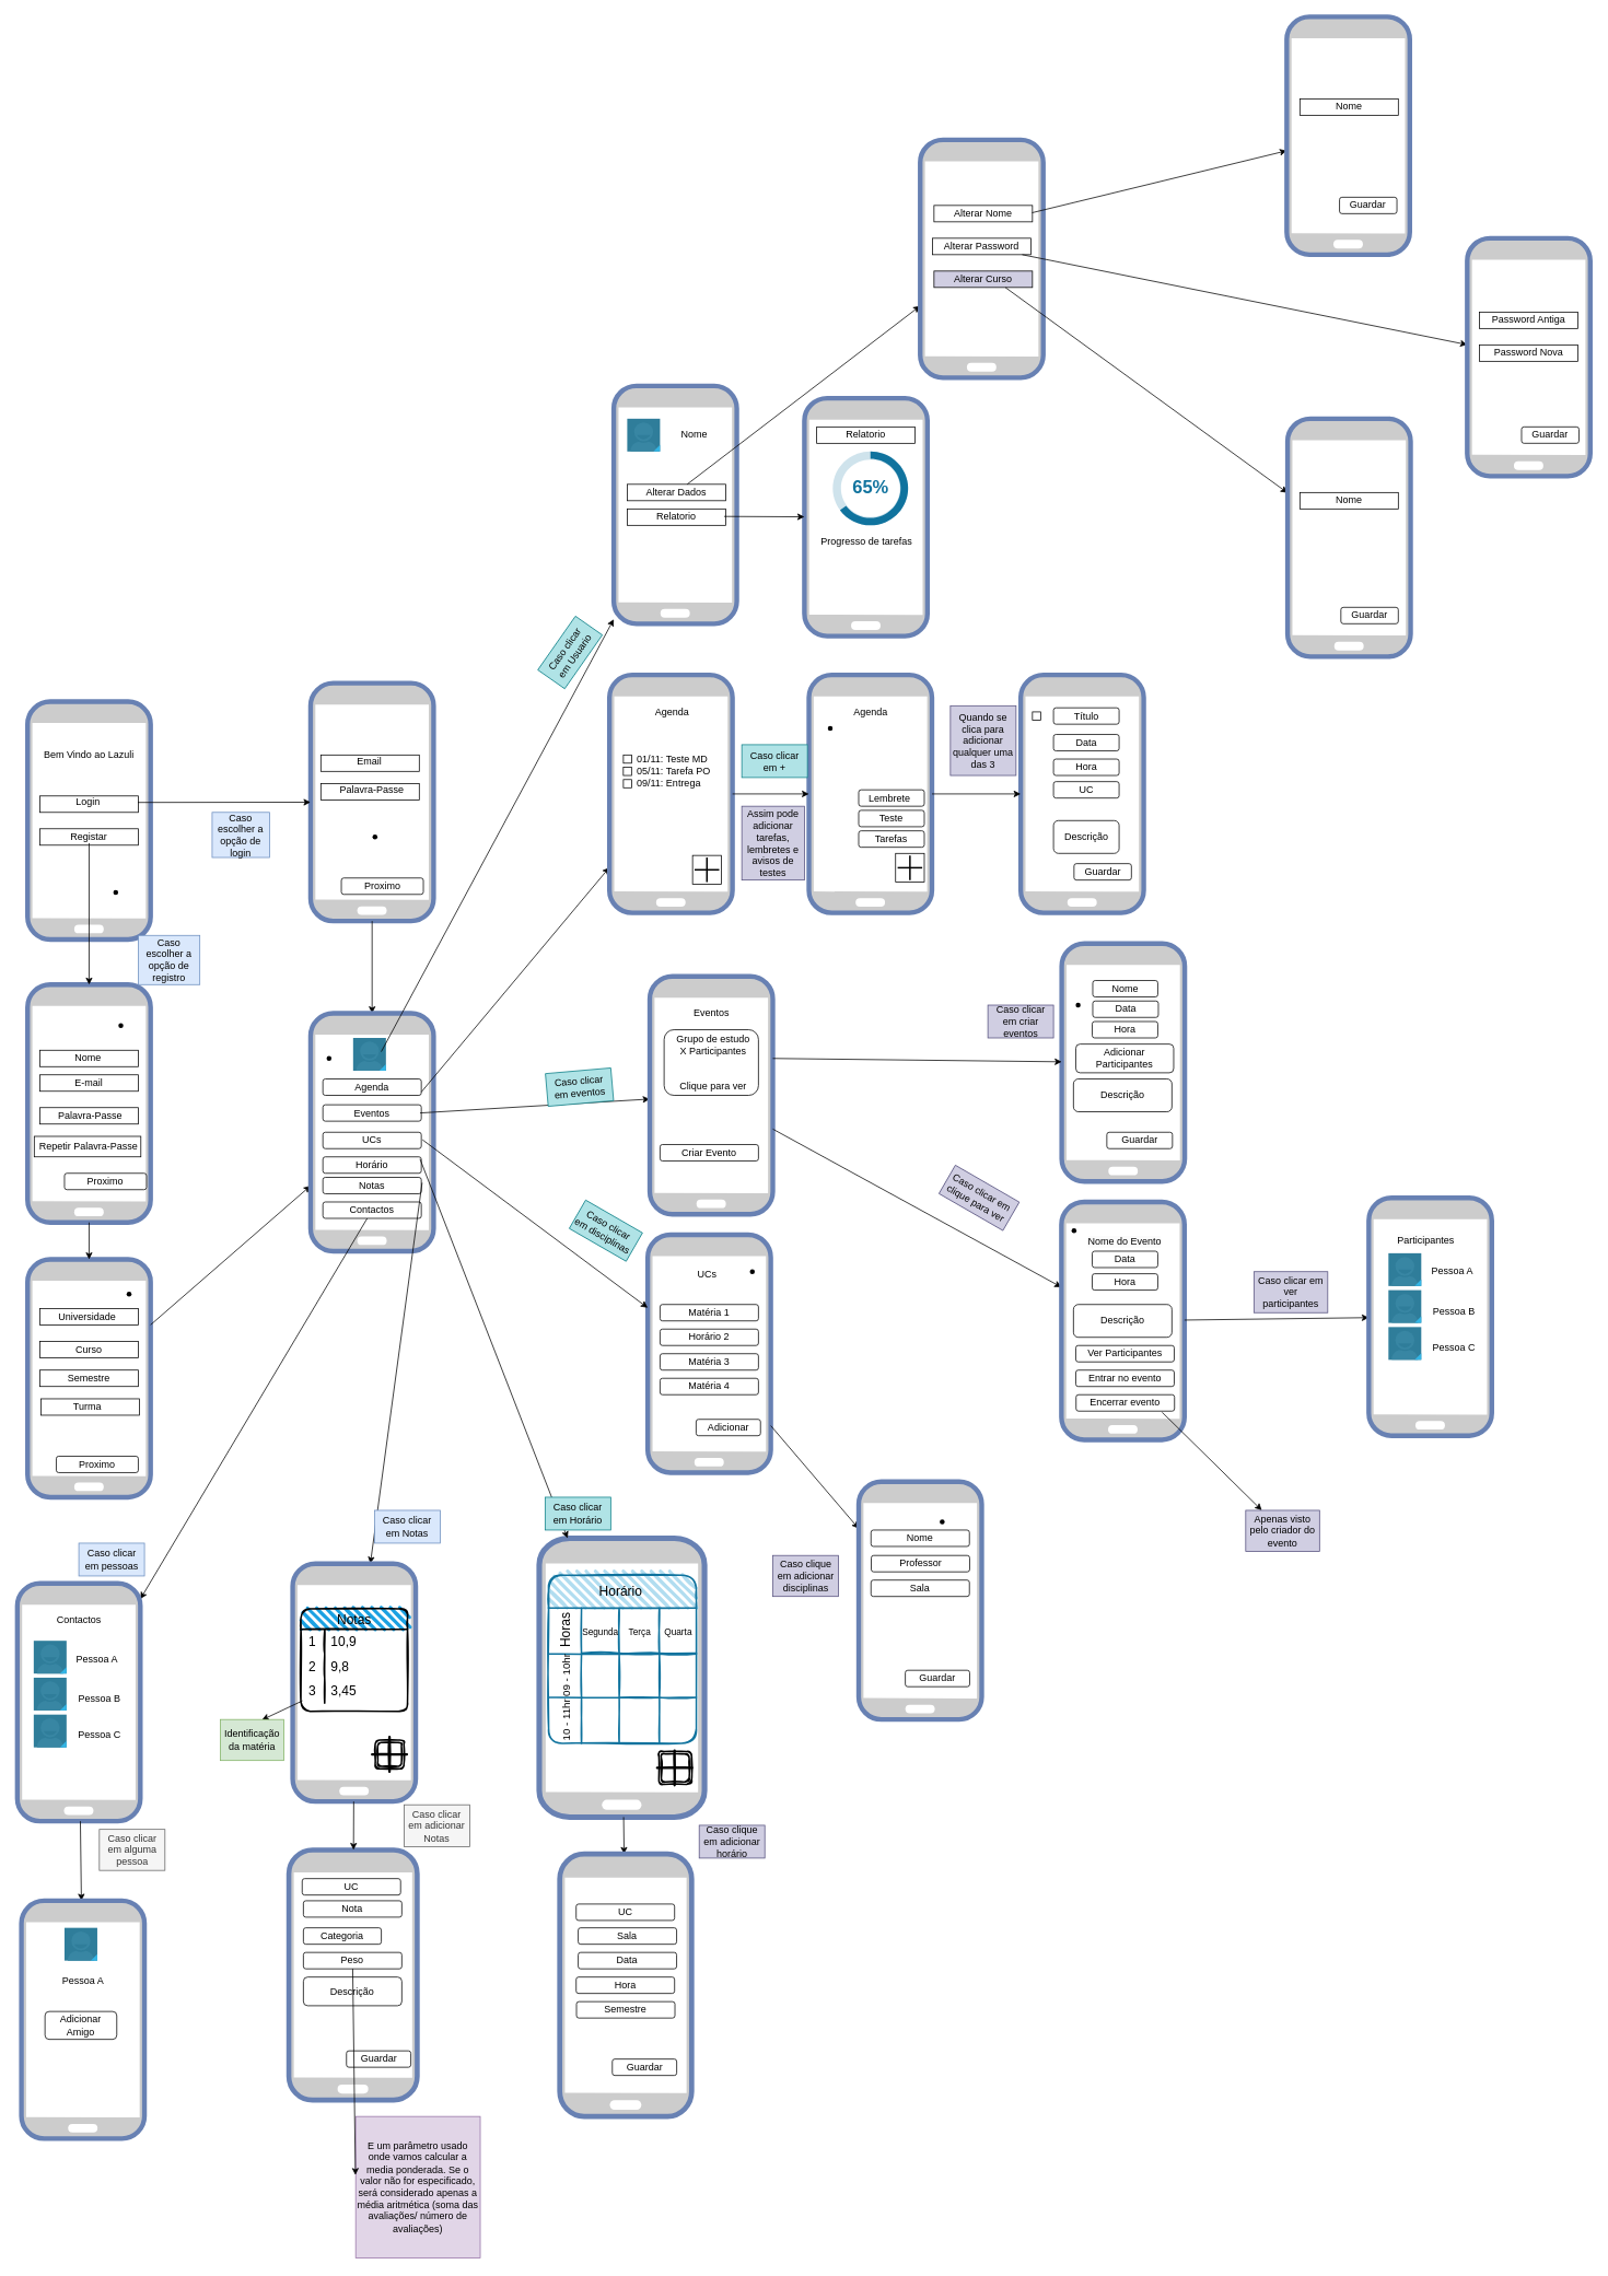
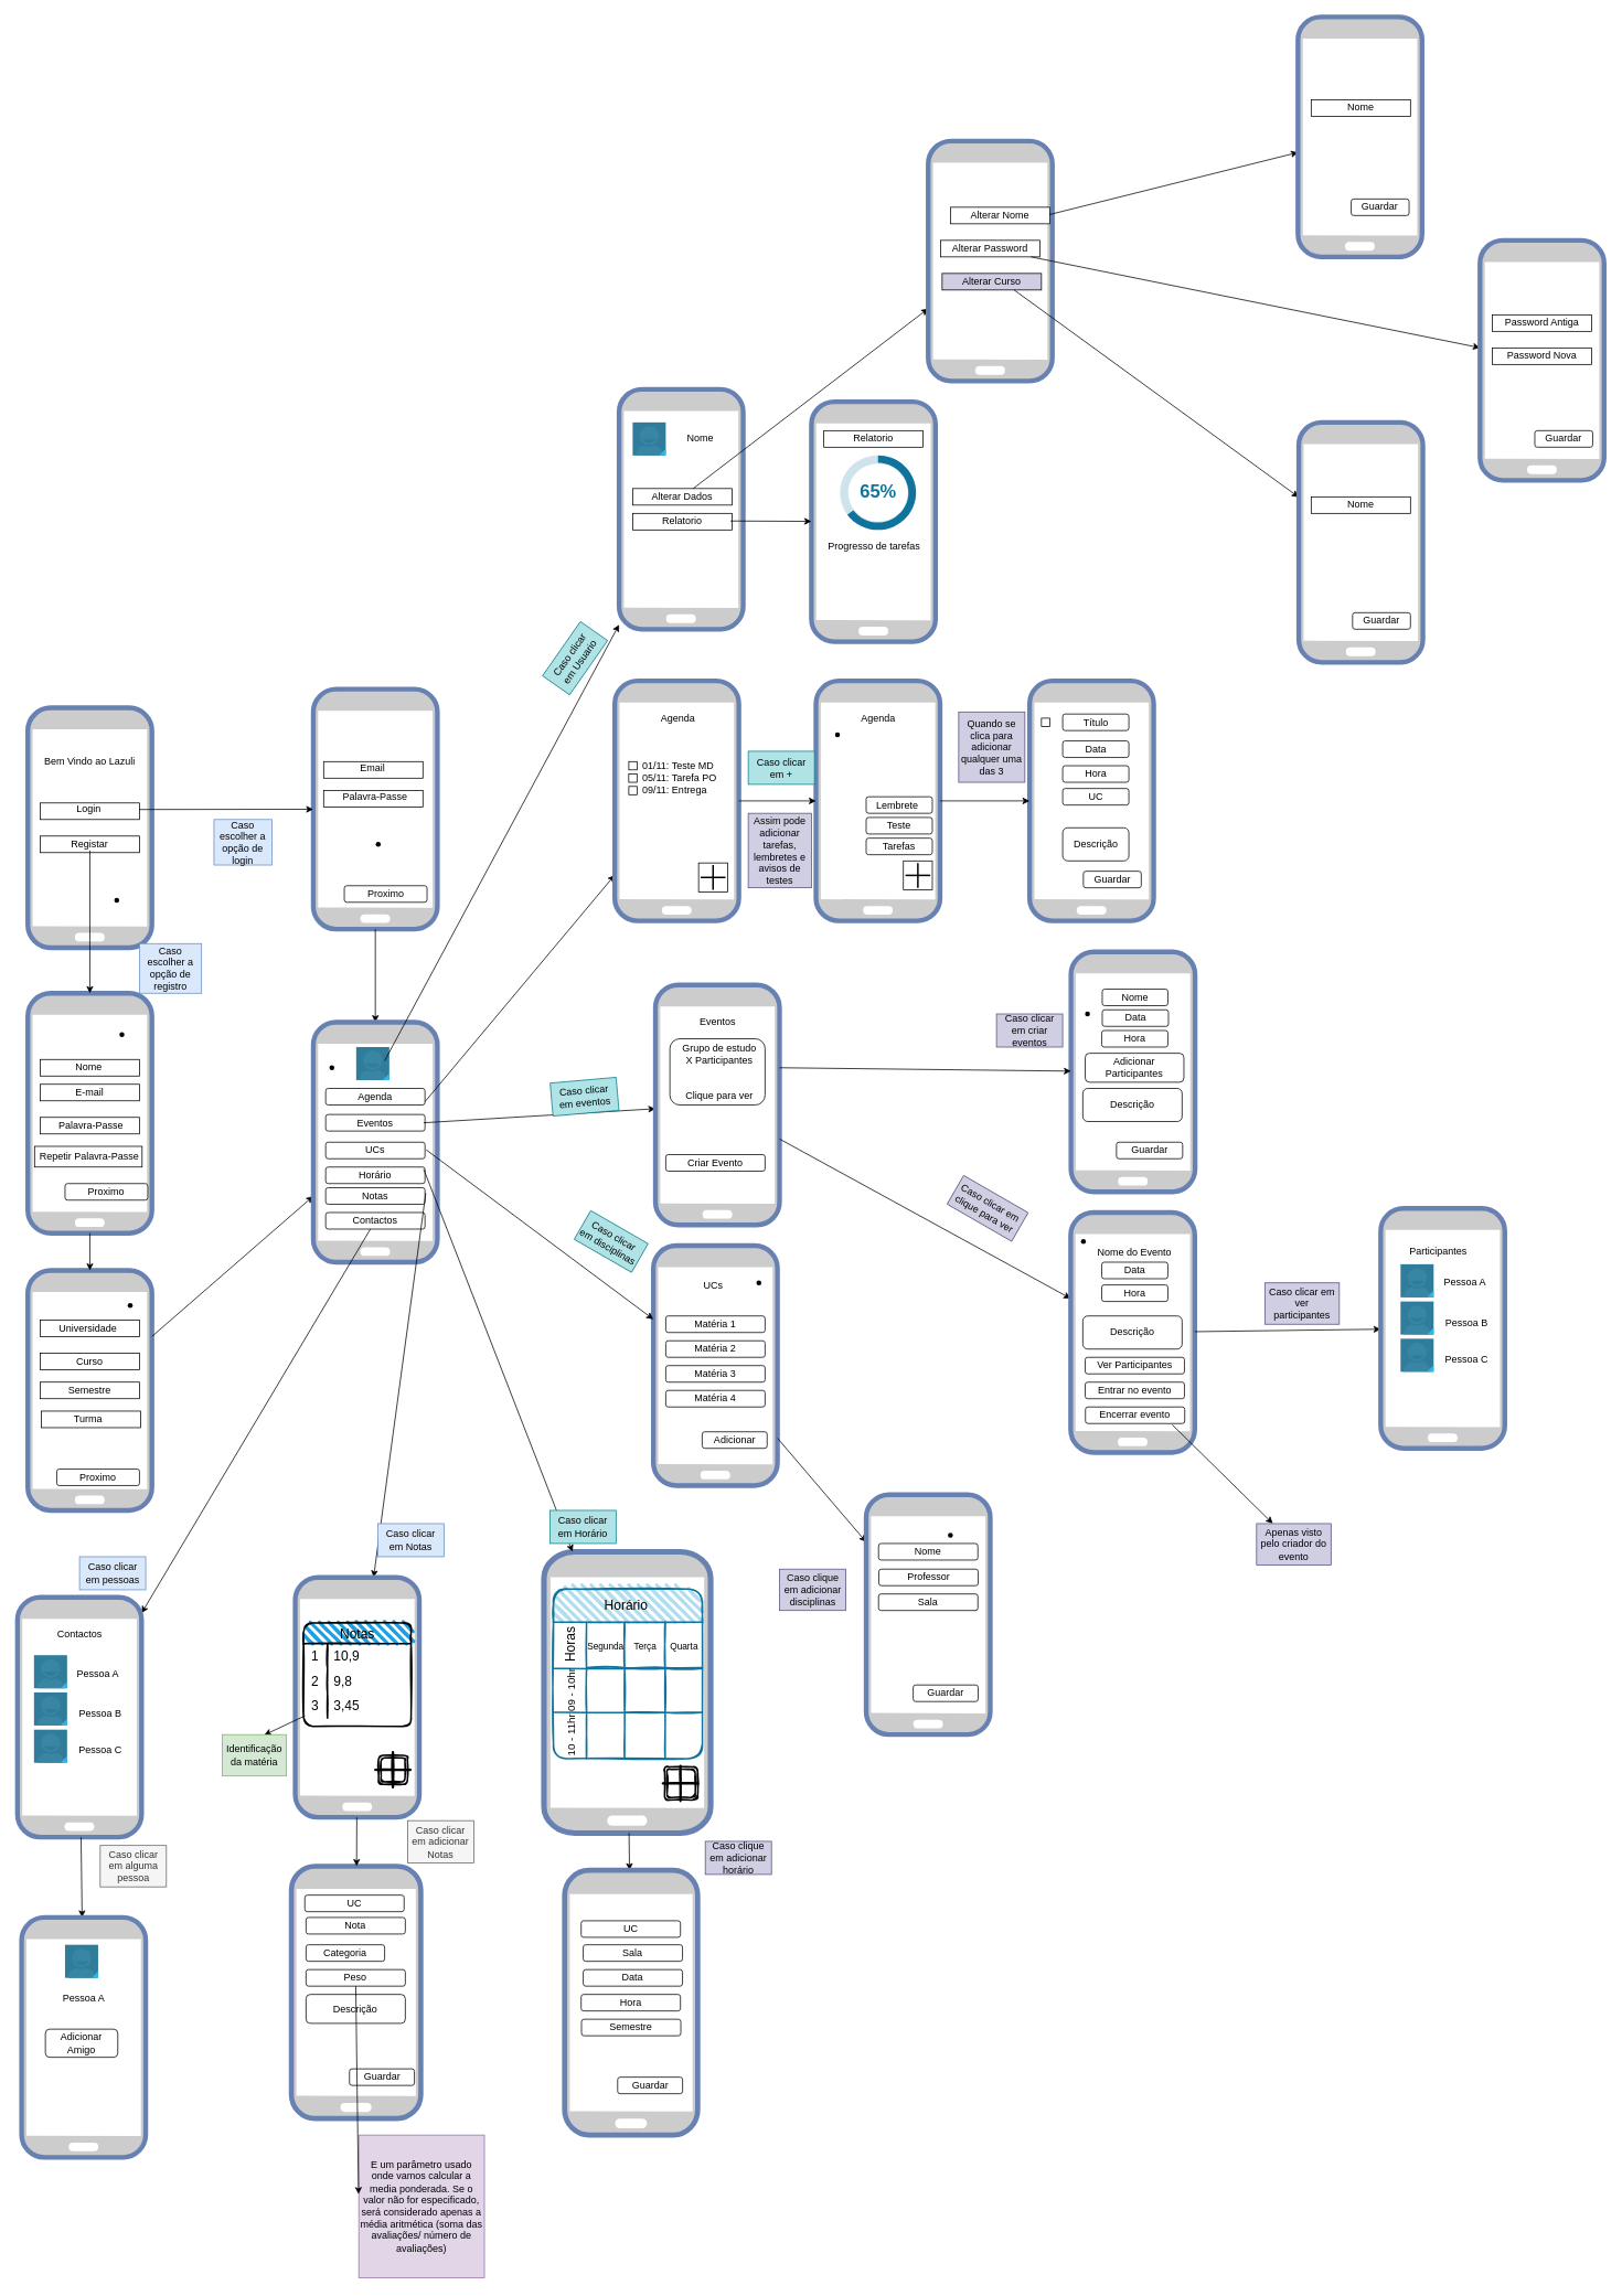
- <mxCell id="224" value="Alterar Nome" style="rounded=0;whiteSpace=wrap;html=1;" vertex="1" parent="1"><mxGeometry x="1138" y="250" width="120" height="20" as="geometry" /></mxCell>
+ <mxCell id="224" value="Alterar Nome" style="rounded=0;whiteSpace=wrap;html=1;" vertex="1" parent="1"><mxGeometry x="1148" y="250" width="120" height="20" as="geometry" /></mxCell>
- <mxCell id="110" value="Horário 2" style="rounded=1;whiteSpace=wrap;html=1;" parent="1" vertex="1"><mxGeometry x="804" y="1620" width="120" height="20" as="geometry" /></mxCell>
+ <mxCell id="110" value="Matéria 2" style="rounded=1;whiteSpace=wrap;html=1;" parent="1" vertex="1"><mxGeometry x="804" y="1620" width="120" height="20" as="geometry" /></mxCell>
